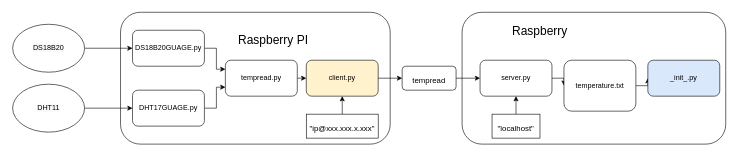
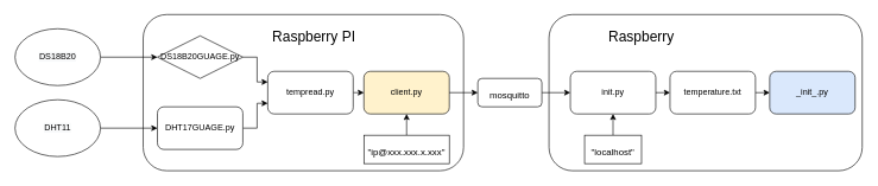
- <mxCell id="20" value="Raspberry PI" style="text;html=1;strokeColor=none;fillColor=none;align=center;verticalAlign=middle;whiteSpace=wrap;rounded=0;fontSize=20;" vertex="1" parent="1"><mxGeometry x="390" y="55" width="130" height="20" as="geometry" /></mxCell>
+ <mxCell id="20" value="Raspberry PI" style="text;html=1;strokeColor=none;fillColor=none;align=center;verticalAlign=middle;whiteSpace=wrap;rounded=0;fontSize=20;" vertex="1" parent="1"><mxGeometry x="375" y="40" width="130" height="20" as="geometry" /></mxCell>
- <mxCell id="5" value="DS18B20GUAGE.py" style="rounded=1;whiteSpace=wrap;html=1;" vertex="1" parent="1"><mxGeometry x="220" y="50" width="120" height="60" as="geometry" /></mxCell>
+ <mxCell id="5" value="DS18B20GUAGE.py" style="rhombus;whiteSpace=wrap;html=1;" vertex="1" parent="1"><mxGeometry x="220" y="50" width="120" height="60" as="geometry" /></mxCell>
- <mxCell id="28" value="&lt;font style=&quot;font-size: 13px&quot;&gt;tempread&lt;/font&gt;" style="rounded=1;whiteSpace=wrap;html=1;fontSize=20;" vertex="1" parent="1"><mxGeometry x="670" y="110" width="90" height="40" as="geometry" /></mxCell>
+ <mxCell id="28" value="&lt;font style=&quot;font-size: 13px&quot;&gt;mosquitto&lt;/font&gt;" style="rounded=1;whiteSpace=wrap;html=1;fontSize=20;" vertex="1" parent="1"><mxGeometry x="670" y="110" width="90" height="40" as="geometry" /></mxCell>
- <mxCell id="16" value="server.py" style="rounded=1;whiteSpace=wrap;html=1;" vertex="1" parent="1"><mxGeometry x="800" y="100" width="120" height="60" as="geometry" /></mxCell>
+ <mxCell id="16" value="init.py" style="rounded=1;whiteSpace=wrap;html=1;" vertex="1" parent="1"><mxGeometry x="800" y="100" width="120" height="60" as="geometry" /></mxCell>
- <mxCell id="18" value="temperature.txt" style="rounded=1;whiteSpace=wrap;html=1;" vertex="1" parent="1"><mxGeometry x="940" y="100" width="120" height="85" as="geometry" /></mxCell>
+ <mxCell id="18" value="temperature.txt" style="rounded=1;whiteSpace=wrap;html=1;" vertex="1" parent="1"><mxGeometry x="940" y="100" width="120" height="60" as="geometry" /></mxCell>
